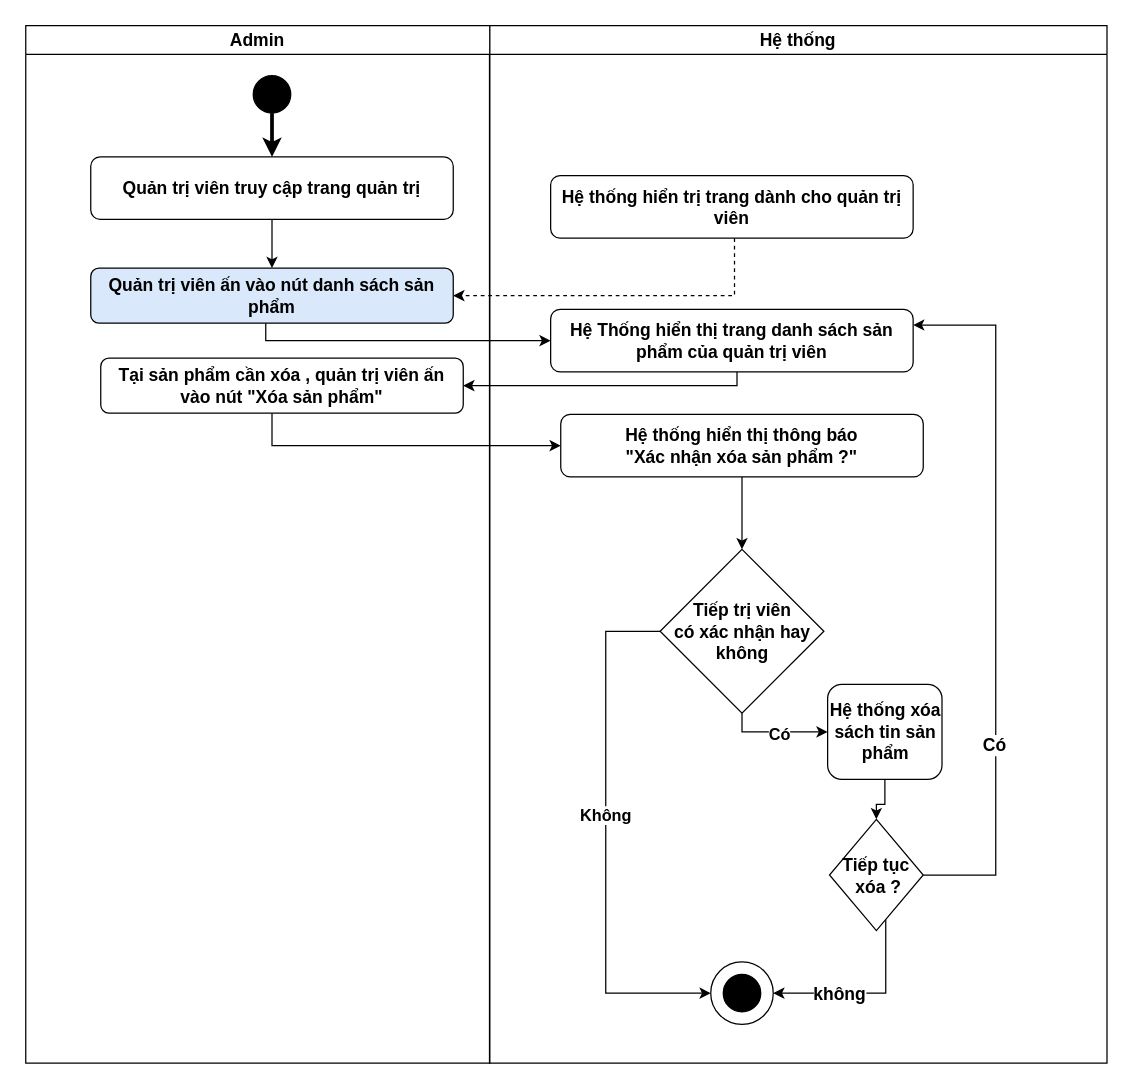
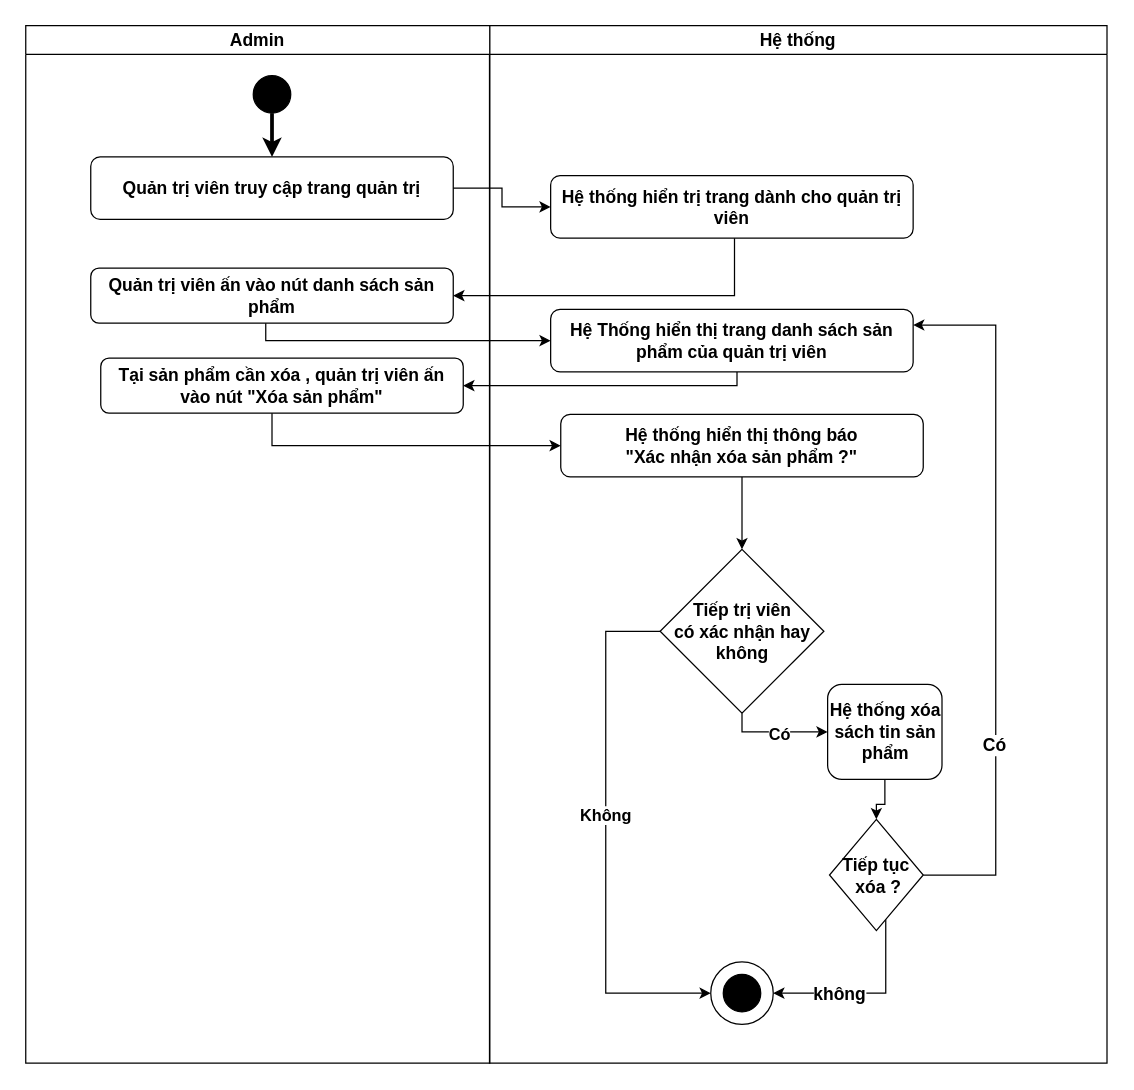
- <mxCell id="27" style="edgeStyle=orthogonalEdgeStyle;rounded=0;orthogonalLoop=1;jettySize=auto;html=1;fontSize=14;" parent="1" source="23" target="25" edge="1"><mxGeometry relative="1" as="geometry" /></mxCell>
+ <mxCell id="27" style="edgeStyle=orthogonalEdgeStyle;rounded=0;orthogonalLoop=1;jettySize=auto;html=1;entryX=0;entryY=0.5;entryDx=0;entryDy=0;fontSize=14;" parent="1" source="23" target="3" edge="1"><mxGeometry relative="1" as="geometry" /></mxCell>
- <mxCell id="25" value="Quản trị viên ấn vào nút danh sách sản phẩm" style="rounded=1;whiteSpace=wrap;html=1;strokeWidth=1;fontSize=14;fontStyle=1;fillColor=#dae8fc;" parent="21" vertex="1"><mxGeometry x="52" y="194" width="290" height="44" as="geometry" /></mxCell>
+ <mxCell id="25" value="Quản trị viên ấn vào nút danh sách sản phẩm" style="rounded=1;whiteSpace=wrap;html=1;strokeWidth=1;fontSize=14;fontStyle=1" parent="21" vertex="1"><mxGeometry x="52" y="194" width="290" height="44" as="geometry" /></mxCell>
- <mxCell id="28" style="edgeStyle=orthogonalEdgeStyle;rounded=0;orthogonalLoop=1;jettySize=auto;html=1;entryX=1;entryY=0.5;entryDx=0;entryDy=0;fontSize=14;dashed=1;" parent="1" source="3" target="25" edge="1"><mxGeometry relative="1" as="geometry"><Array as="points"><mxPoint x="587" y="236" /></Array></mxGeometry></mxCell>
+ <mxCell id="28" style="edgeStyle=orthogonalEdgeStyle;rounded=0;orthogonalLoop=1;jettySize=auto;html=1;entryX=1;entryY=0.5;entryDx=0;entryDy=0;fontSize=14;" parent="1" source="3" target="25" edge="1"><mxGeometry relative="1" as="geometry"><Array as="points"><mxPoint x="587" y="236" /></Array></mxGeometry></mxCell>
